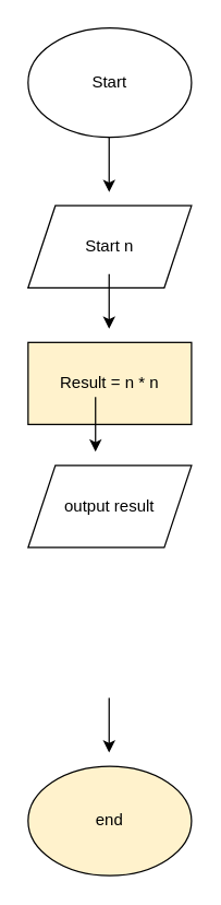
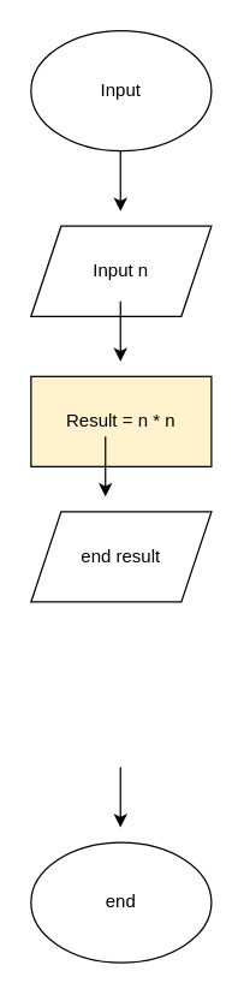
- <mxCell id="5" value="Start" style="ellipse;whiteSpace=wrap;html=1;" parent="1" vertex="1"><mxGeometry x="20" y="20" width="120" height="80" as="geometry" /></mxCell>
+ <mxCell id="5" value="Input" style="ellipse;whiteSpace=wrap;html=1;" parent="1" vertex="1"><mxGeometry x="20" y="20" width="120" height="80" as="geometry" /></mxCell>
- <mxCell id="2" value="Start n" style="shape=parallelogram;perimeter=parallelogramPerimeter;whiteSpace=wrap;html=1;fixedSize=1;" parent="1" vertex="1"><mxGeometry x="20" y="150" width="120" height="60" as="geometry" /></mxCell>
+ <mxCell id="2" value="Input n" style="shape=parallelogram;perimeter=parallelogramPerimeter;whiteSpace=wrap;html=1;fixedSize=1;" parent="1" vertex="1"><mxGeometry x="20" y="150" width="120" height="60" as="geometry" /></mxCell>
- <mxCell id="4" value="output result" style="shape=parallelogram;perimeter=parallelogramPerimeter;whiteSpace=wrap;html=1;fixedSize=1;" parent="1" vertex="1"><mxGeometry x="20" y="340" width="120" height="60" as="geometry" /></mxCell>
+ <mxCell id="4" value="end result" style="shape=parallelogram;perimeter=parallelogramPerimeter;whiteSpace=wrap;html=1;fixedSize=1;" parent="1" vertex="1"><mxGeometry x="20" y="340" width="120" height="60" as="geometry" /></mxCell>
- <mxCell id="6" value="end" style="ellipse;whiteSpace=wrap;html=1;fillColor=#fff2cc;" parent="1" vertex="1"><mxGeometry x="20" y="560" width="120" height="80" as="geometry" /></mxCell>
+ <mxCell id="6" value="end" style="ellipse;whiteSpace=wrap;html=1;" parent="1" vertex="1"><mxGeometry x="20" y="560" width="120" height="80" as="geometry" /></mxCell>
